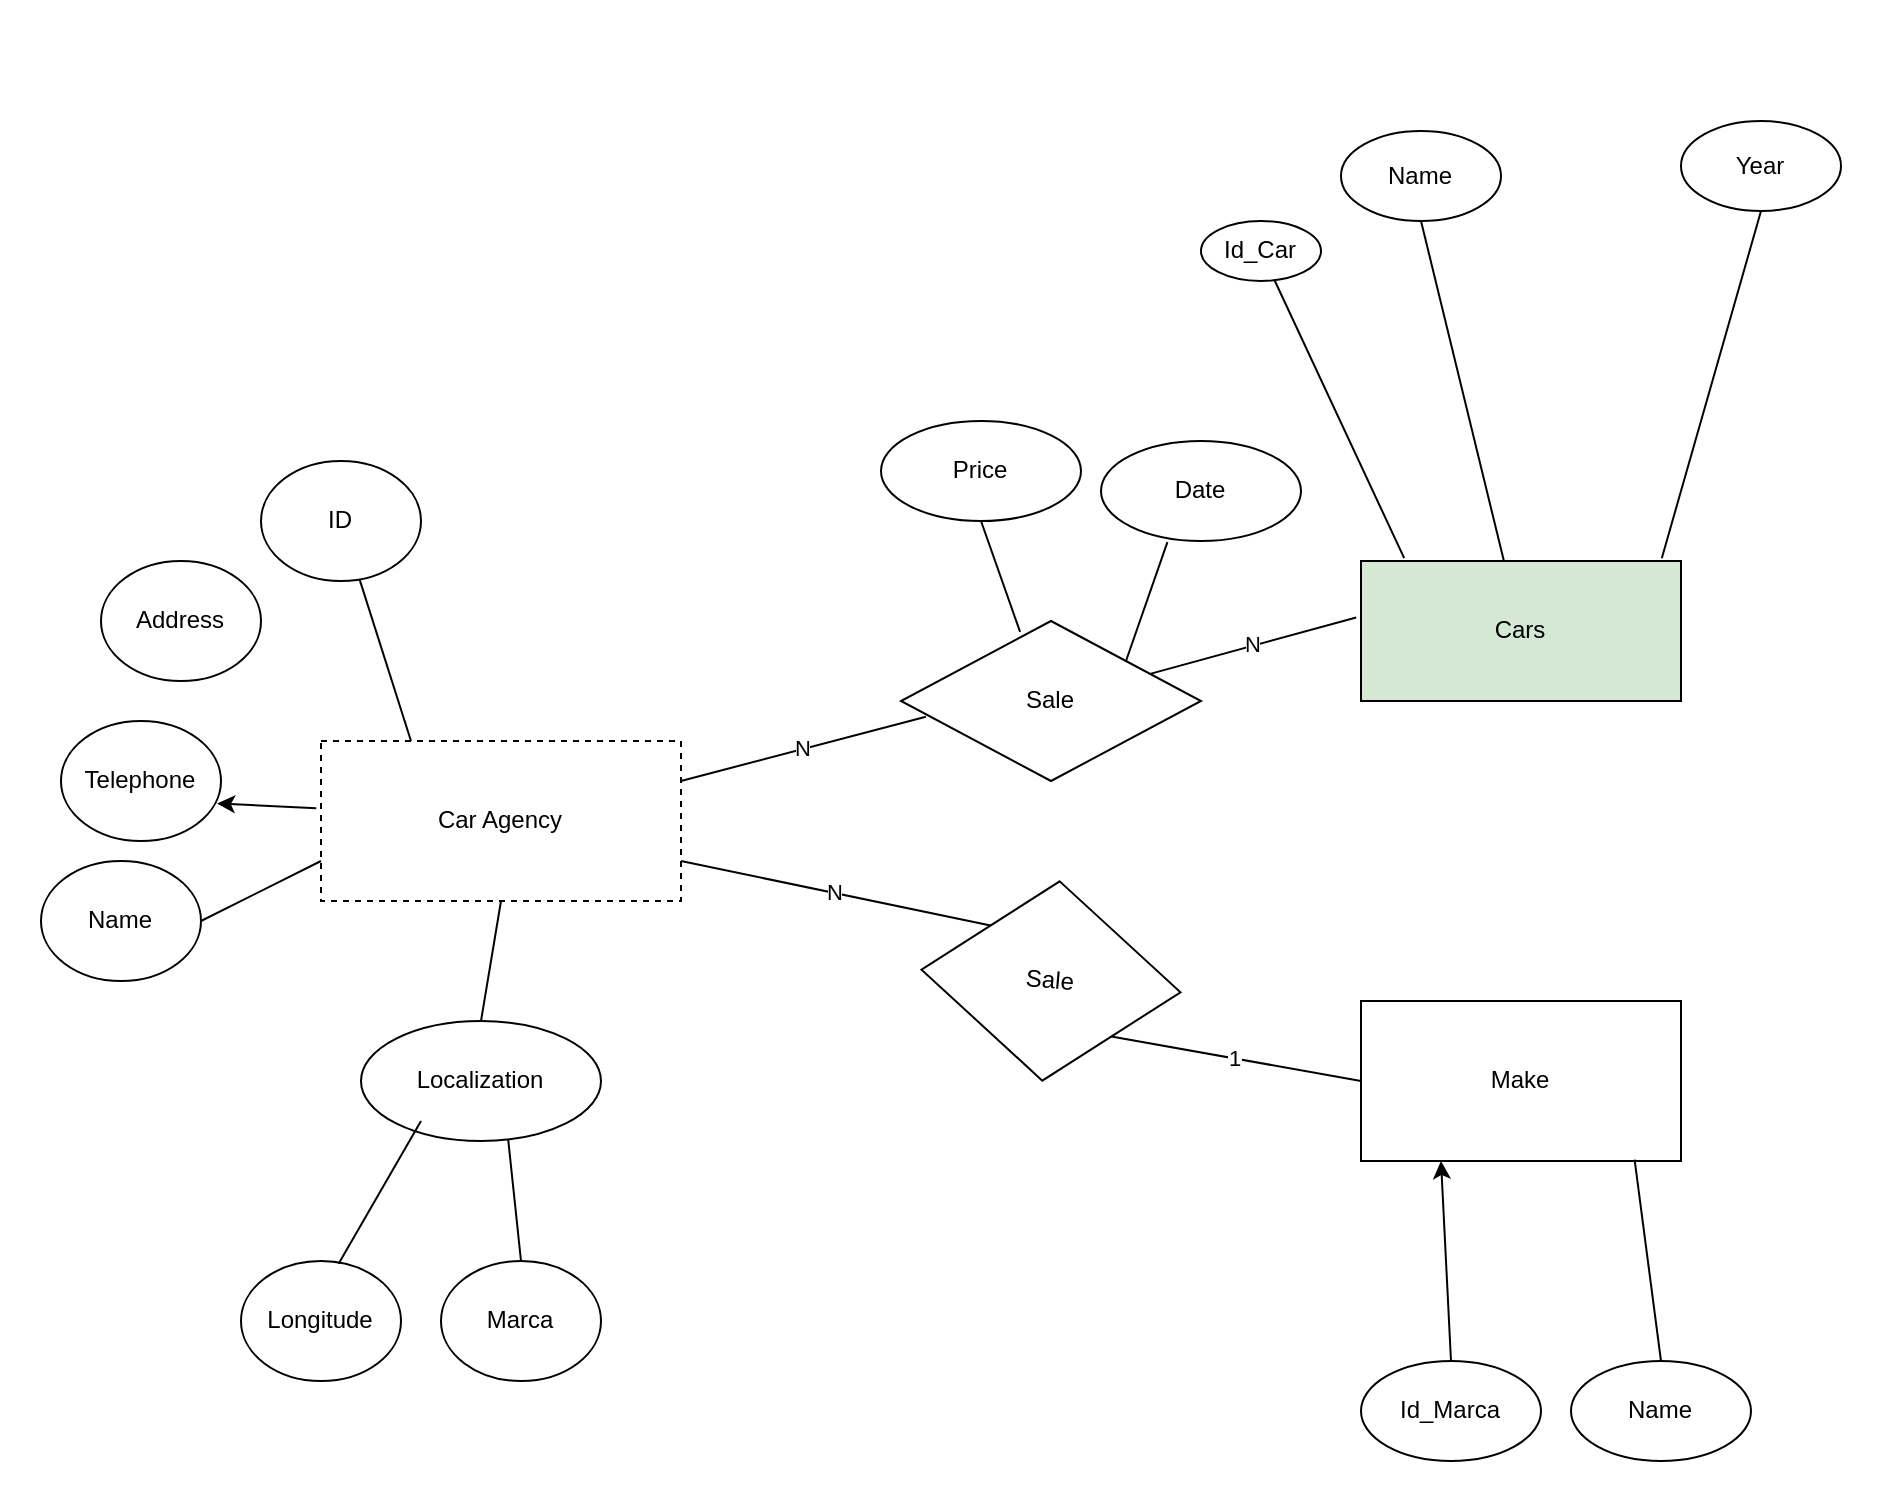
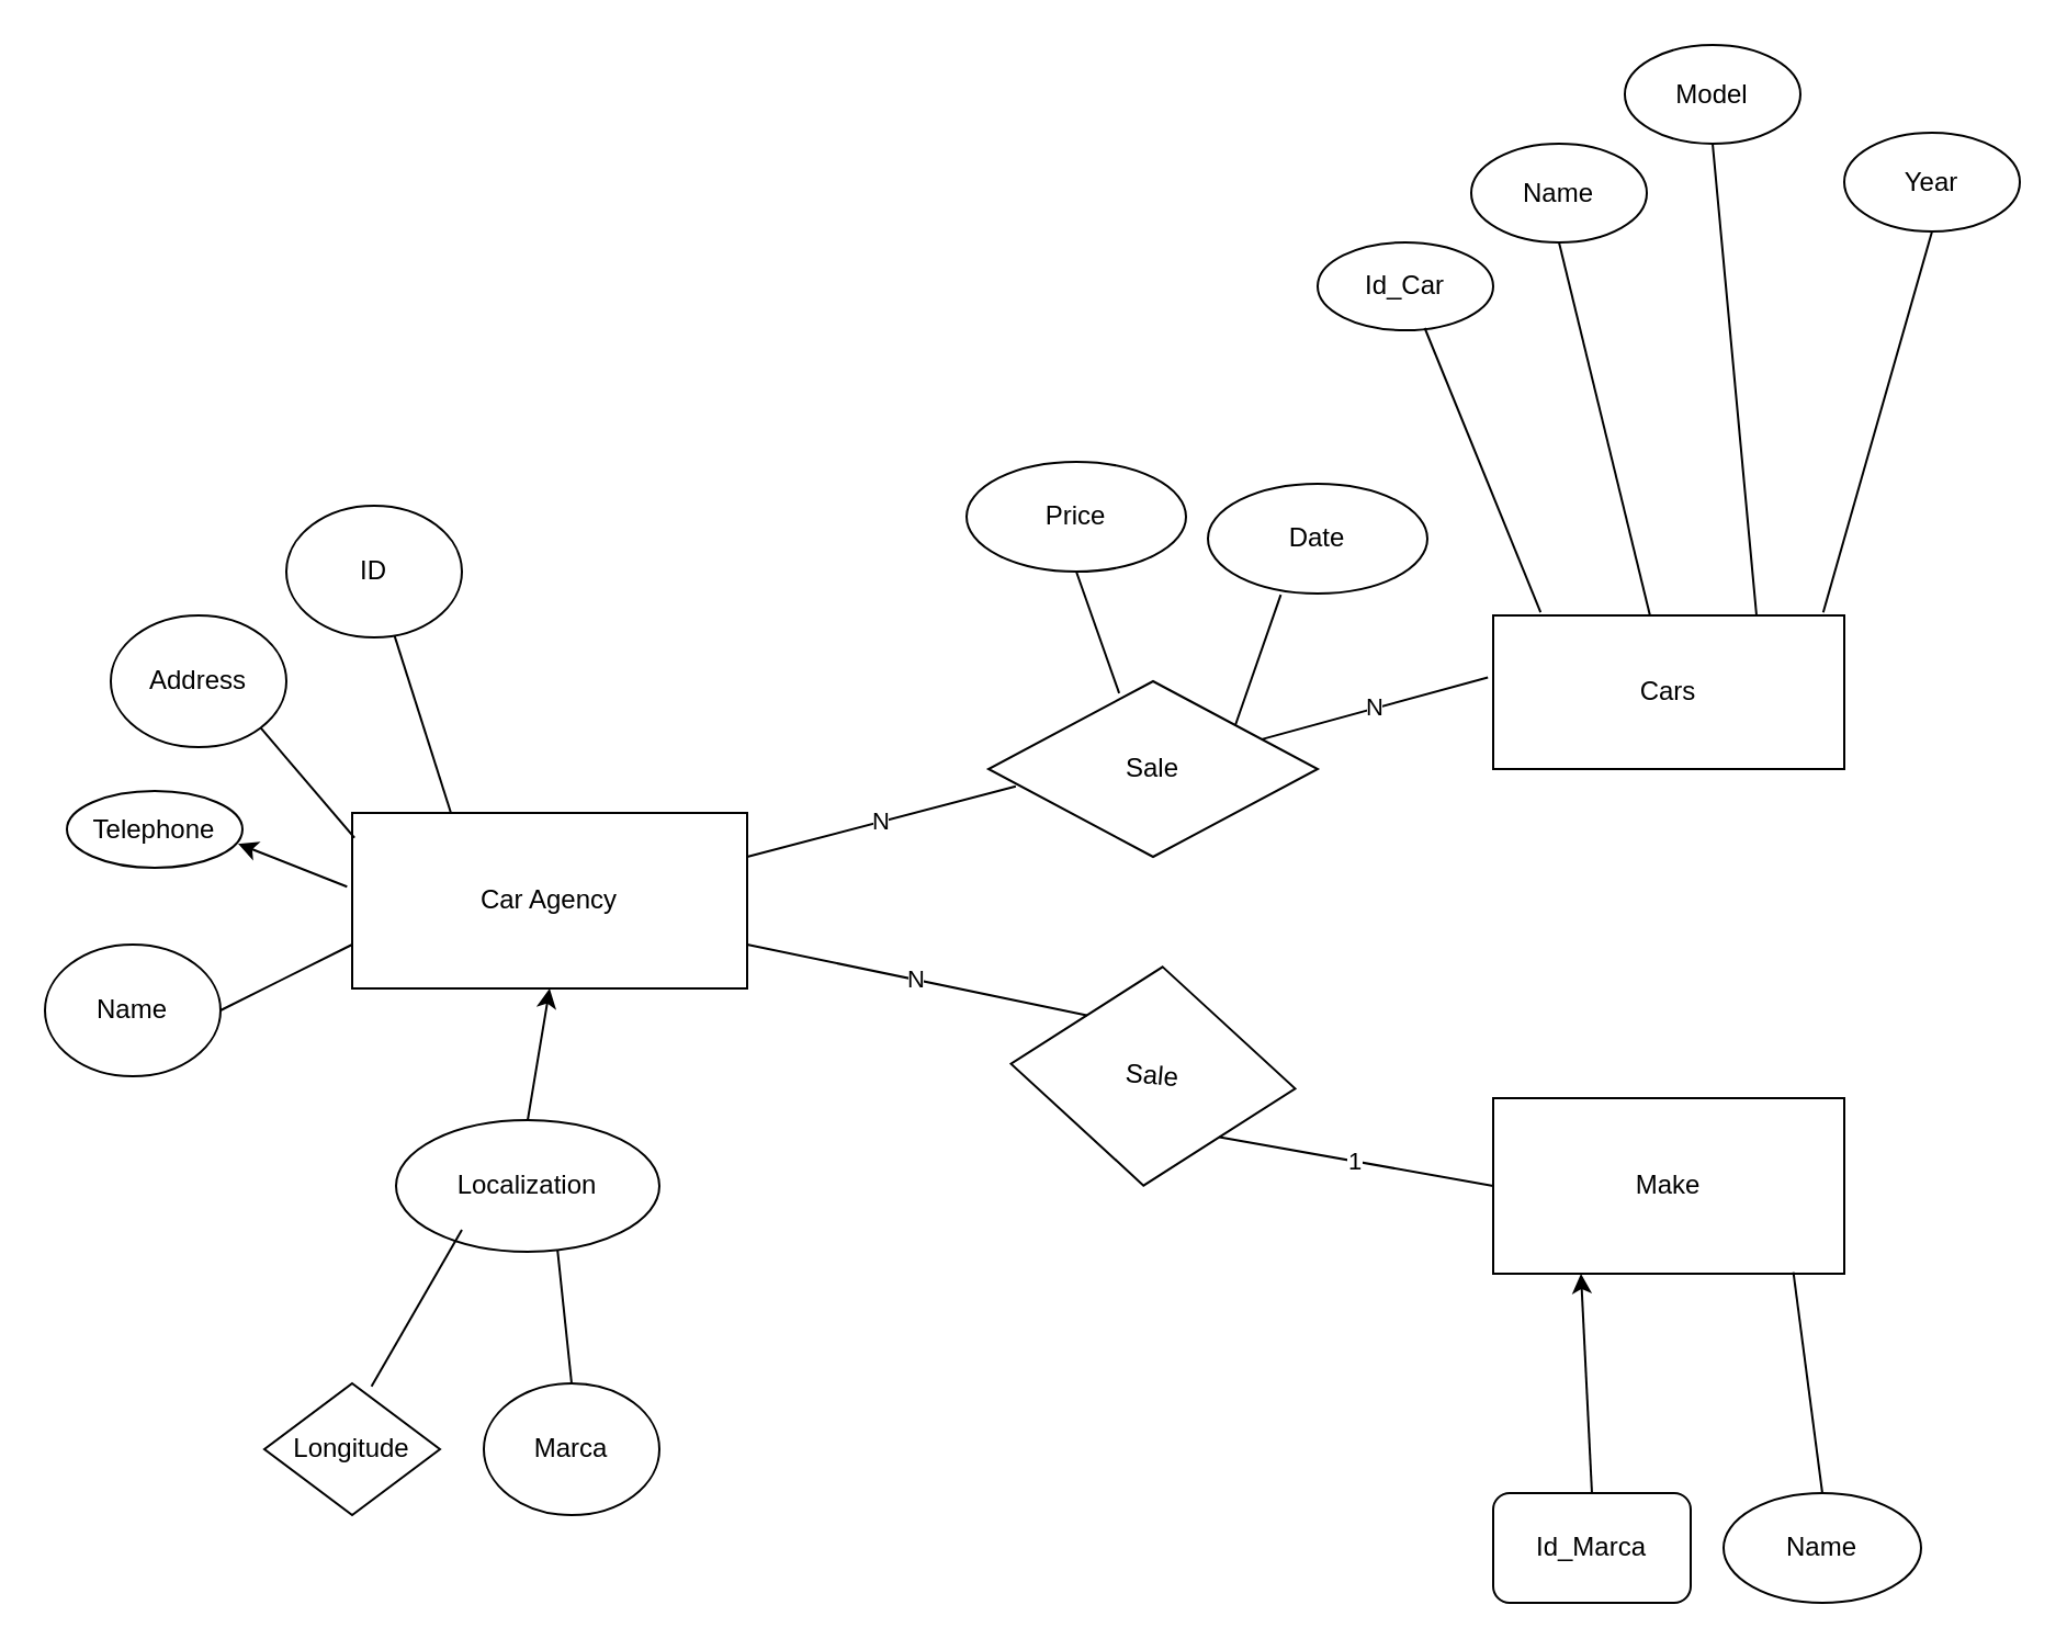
+ <mxCell id="22" value="Model" style="ellipse;whiteSpace=wrap;html=1;rounded=0;" vertex="1" parent="1"><mxGeometry x="740" y="20" width="80" height="45" as="geometry" /></mxCell>
- <mxCell id="17" value="Id_Car" style="ellipse;whiteSpace=wrap;html=1;rounded=0;" vertex="1" parent="1"><mxGeometry x="600" y="110" width="60" height="30" as="geometry" /></mxCell>
+ <mxCell id="17" value="Id_Car" style="ellipse;whiteSpace=wrap;html=1;rounded=0;" vertex="1" parent="1"><mxGeometry x="600" y="110" width="80" height="40" as="geometry" /></mxCell>
+ <mxCell id="31" value="" style="endArrow=none;html=1;rounded=0;entryX=0.5;entryY=1;entryDx=0;entryDy=0;exitX=0.75;exitY=0;exitDx=0;exitDy=0;" edge="1" parent="1" source="16" target="22"><mxGeometry width="50" height="50" relative="1" as="geometry"><mxPoint x="420" y="380" as="sourcePoint" /><mxPoint x="470" y="330" as="targetPoint" /></mxGeometry></mxCell>
- <mxCell id="16" value="Cars" style="rounded=0;whiteSpace=wrap;html=1;fillColor=#d5e8d4;" vertex="1" parent="1"><mxGeometry x="680" y="280" width="160" height="70" as="geometry" /></mxCell>
+ <mxCell id="16" value="Cars" style="rounded=0;whiteSpace=wrap;html=1;" vertex="1" parent="1"><mxGeometry x="680" y="280" width="160" height="70" as="geometry" /></mxCell>
+ <mxCell id="10" value="" style="endArrow=none;html=1;rounded=0;entryX=1;entryY=1;entryDx=0;entryDy=0;exitX=0.006;exitY=0.142;exitDx=0;exitDy=0;exitPerimeter=0;" edge="1" parent="1" source="2" target="5"><mxGeometry width="50" height="50" relative="1" as="geometry"><mxPoint x="410" y="580" as="sourcePoint" /><mxPoint x="460" y="530" as="targetPoint" /></mxGeometry></mxCell>
- <mxCell id="6" value="Telephone" style="ellipse;whiteSpace=wrap;html=1;rounded=0;" vertex="1" parent="1"><mxGeometry x="30" y="360" width="80" height="60" as="geometry" /></mxCell>
+ <mxCell id="6" value="Telephone" style="ellipse;whiteSpace=wrap;html=1;rounded=0;" vertex="1" parent="1"><mxGeometry x="30" y="360" width="80" height="35" as="geometry" /></mxCell>
- <mxCell id="2" value="Car Agency" style="rounded=0;whiteSpace=wrap;html=1;dashed=1;" vertex="1" parent="1"><mxGeometry x="160" y="370" width="180" height="80" as="geometry" /></mxCell>
+ <mxCell id="2" value="Car Agency" style="rounded=0;whiteSpace=wrap;html=1;" vertex="1" parent="1"><mxGeometry x="160" y="370" width="180" height="80" as="geometry" /></mxCell>
- <mxCell id="38" value="" style="endArrow=none;html=1;rounded=0;exitX=0.5;exitY=0;exitDx=0;exitDy=0;entryX=0.5;entryY=1;entryDx=0;entryDy=0;" edge="1" parent="1" source="37" target="2"><mxGeometry width="50" height="50" relative="1" as="geometry"><mxPoint x="380" y="340" as="sourcePoint" /><mxPoint x="430" y="290" as="targetPoint" /></mxGeometry></mxCell>
+ <mxCell id="38" value="" style="endArrow=classic;html=1;rounded=0;exitX=0.5;exitY=0;exitDx=0;exitDy=0;entryX=0.5;entryY=1;entryDx=0;entryDy=0;" edge="1" parent="1" source="37" target="2"><mxGeometry width="50" height="50" relative="1" as="geometry"><mxPoint x="380" y="340" as="sourcePoint" /><mxPoint x="430" y="290" as="targetPoint" /></mxGeometry></mxCell>
- <mxCell id="36" value="Longitude" style="ellipse;whiteSpace=wrap;html=1;rounded=0;" vertex="1" parent="1"><mxGeometry x="120" y="630" width="80" height="60" as="geometry" /></mxCell>
+ <mxCell id="36" value="Longitude" style="rhombus;whiteSpace=wrap;html=1;" vertex="1" parent="1"><mxGeometry x="120" y="630" width="80" height="60" as="geometry" /></mxCell>
- <mxCell id="20" value="Id_Marca" style="ellipse;whiteSpace=wrap;html=1;rounded=0;" vertex="1" parent="1"><mxGeometry x="680" y="680" width="90" height="50" as="geometry" /></mxCell>
+ <mxCell id="20" value="Id_Marca" style="whiteSpace=wrap;html=1;rounded=1;" vertex="1" parent="1"><mxGeometry x="680" y="680" width="90" height="50" as="geometry" /></mxCell>
